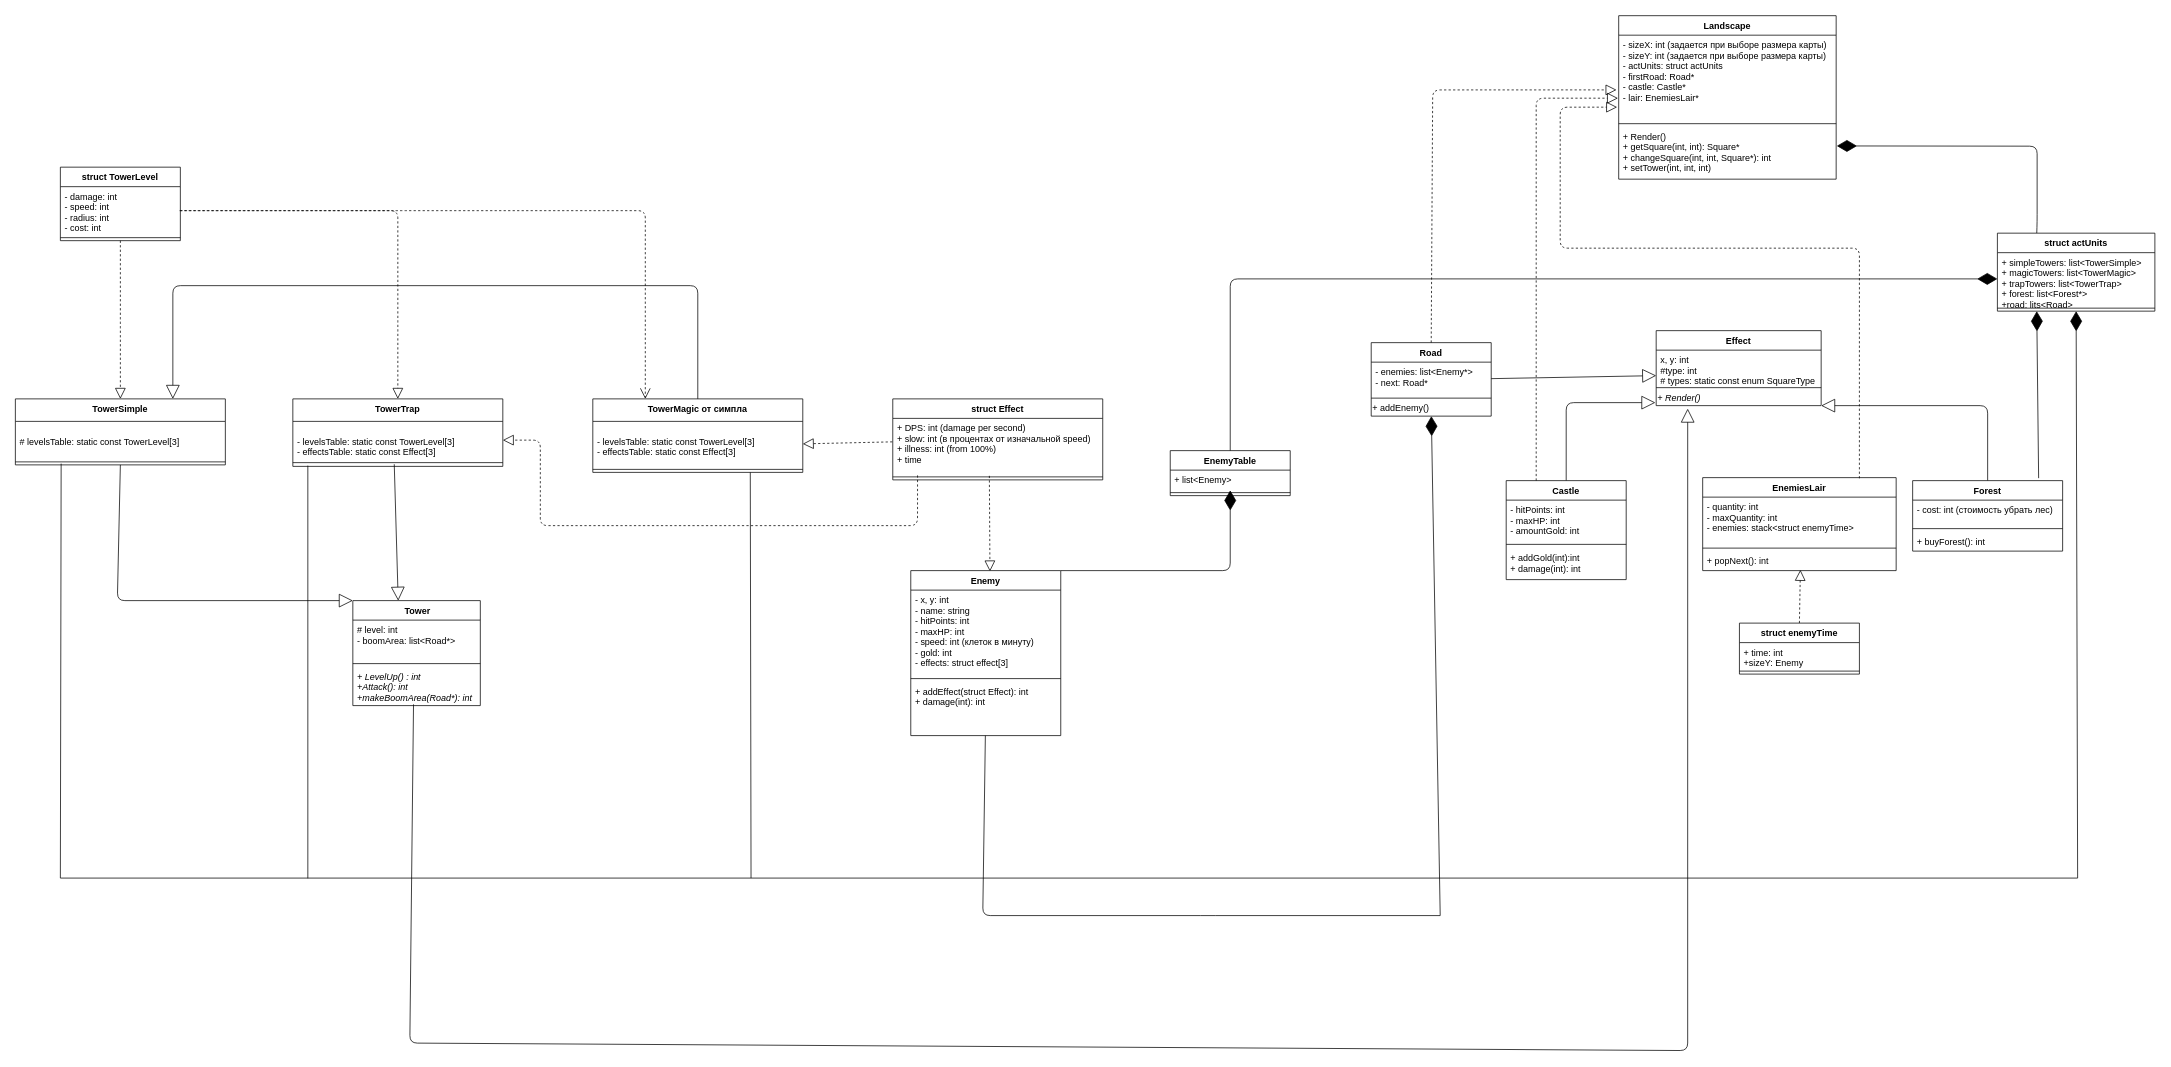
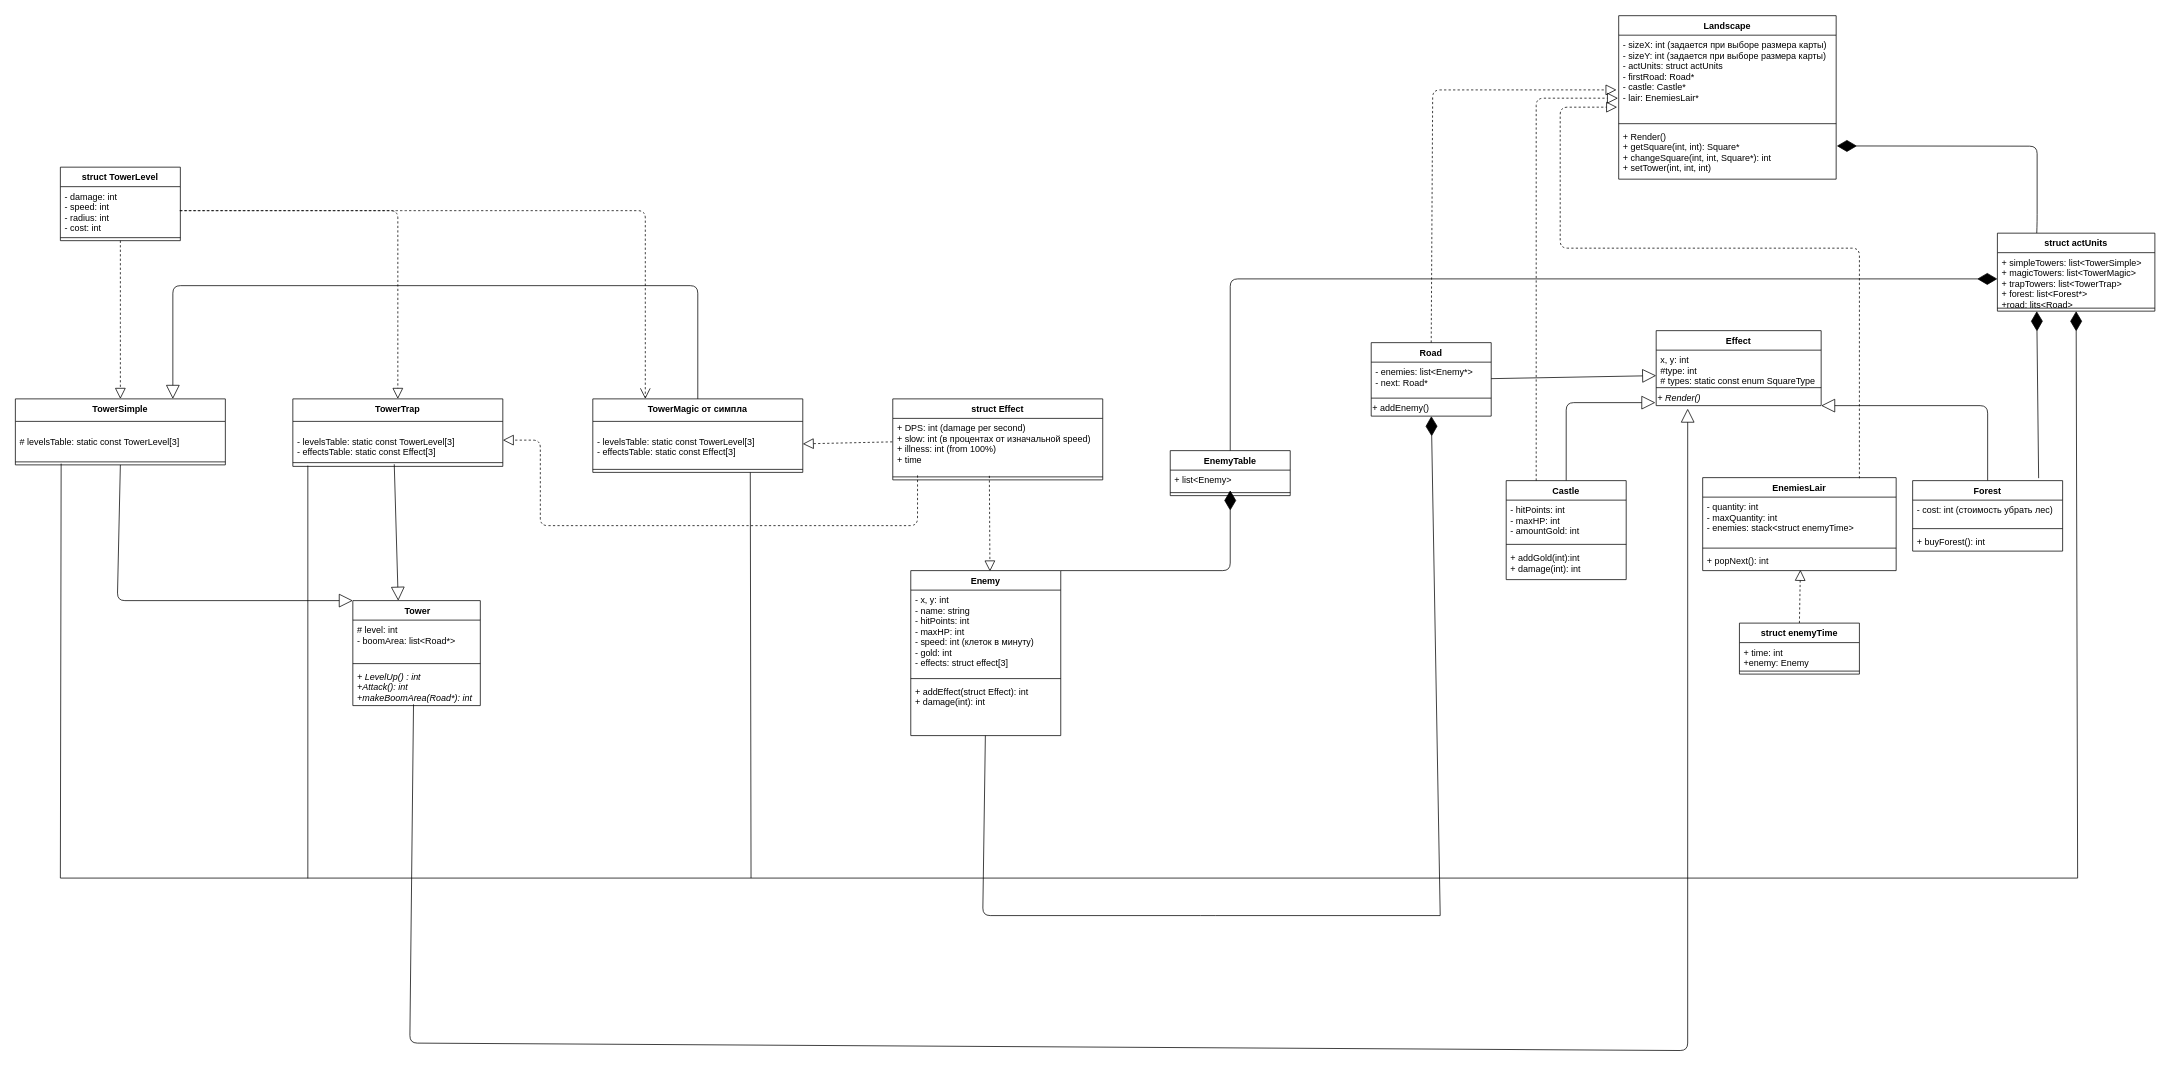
- <mxCell id="68" value="+ time: int&#10;+sizeY: Enemy" style="text;strokeColor=none;fillColor=none;align=left;verticalAlign=top;spacingLeft=4;spacingRight=4;overflow=hidden;rotatable=0;points=[[0,0.5],[1,0.5]];portConstraint=eastwest;" parent="67" vertex="1"><mxGeometry y="26" width="160" height="34" as="geometry" /></mxCell>
+ <mxCell id="68" value="+ time: int&#10;+enemy: Enemy" style="text;strokeColor=none;fillColor=none;align=left;verticalAlign=top;spacingLeft=4;spacingRight=4;overflow=hidden;rotatable=0;points=[[0,0.5],[1,0.5]];portConstraint=eastwest;" parent="67" vertex="1"><mxGeometry y="26" width="160" height="34" as="geometry" /></mxCell>
